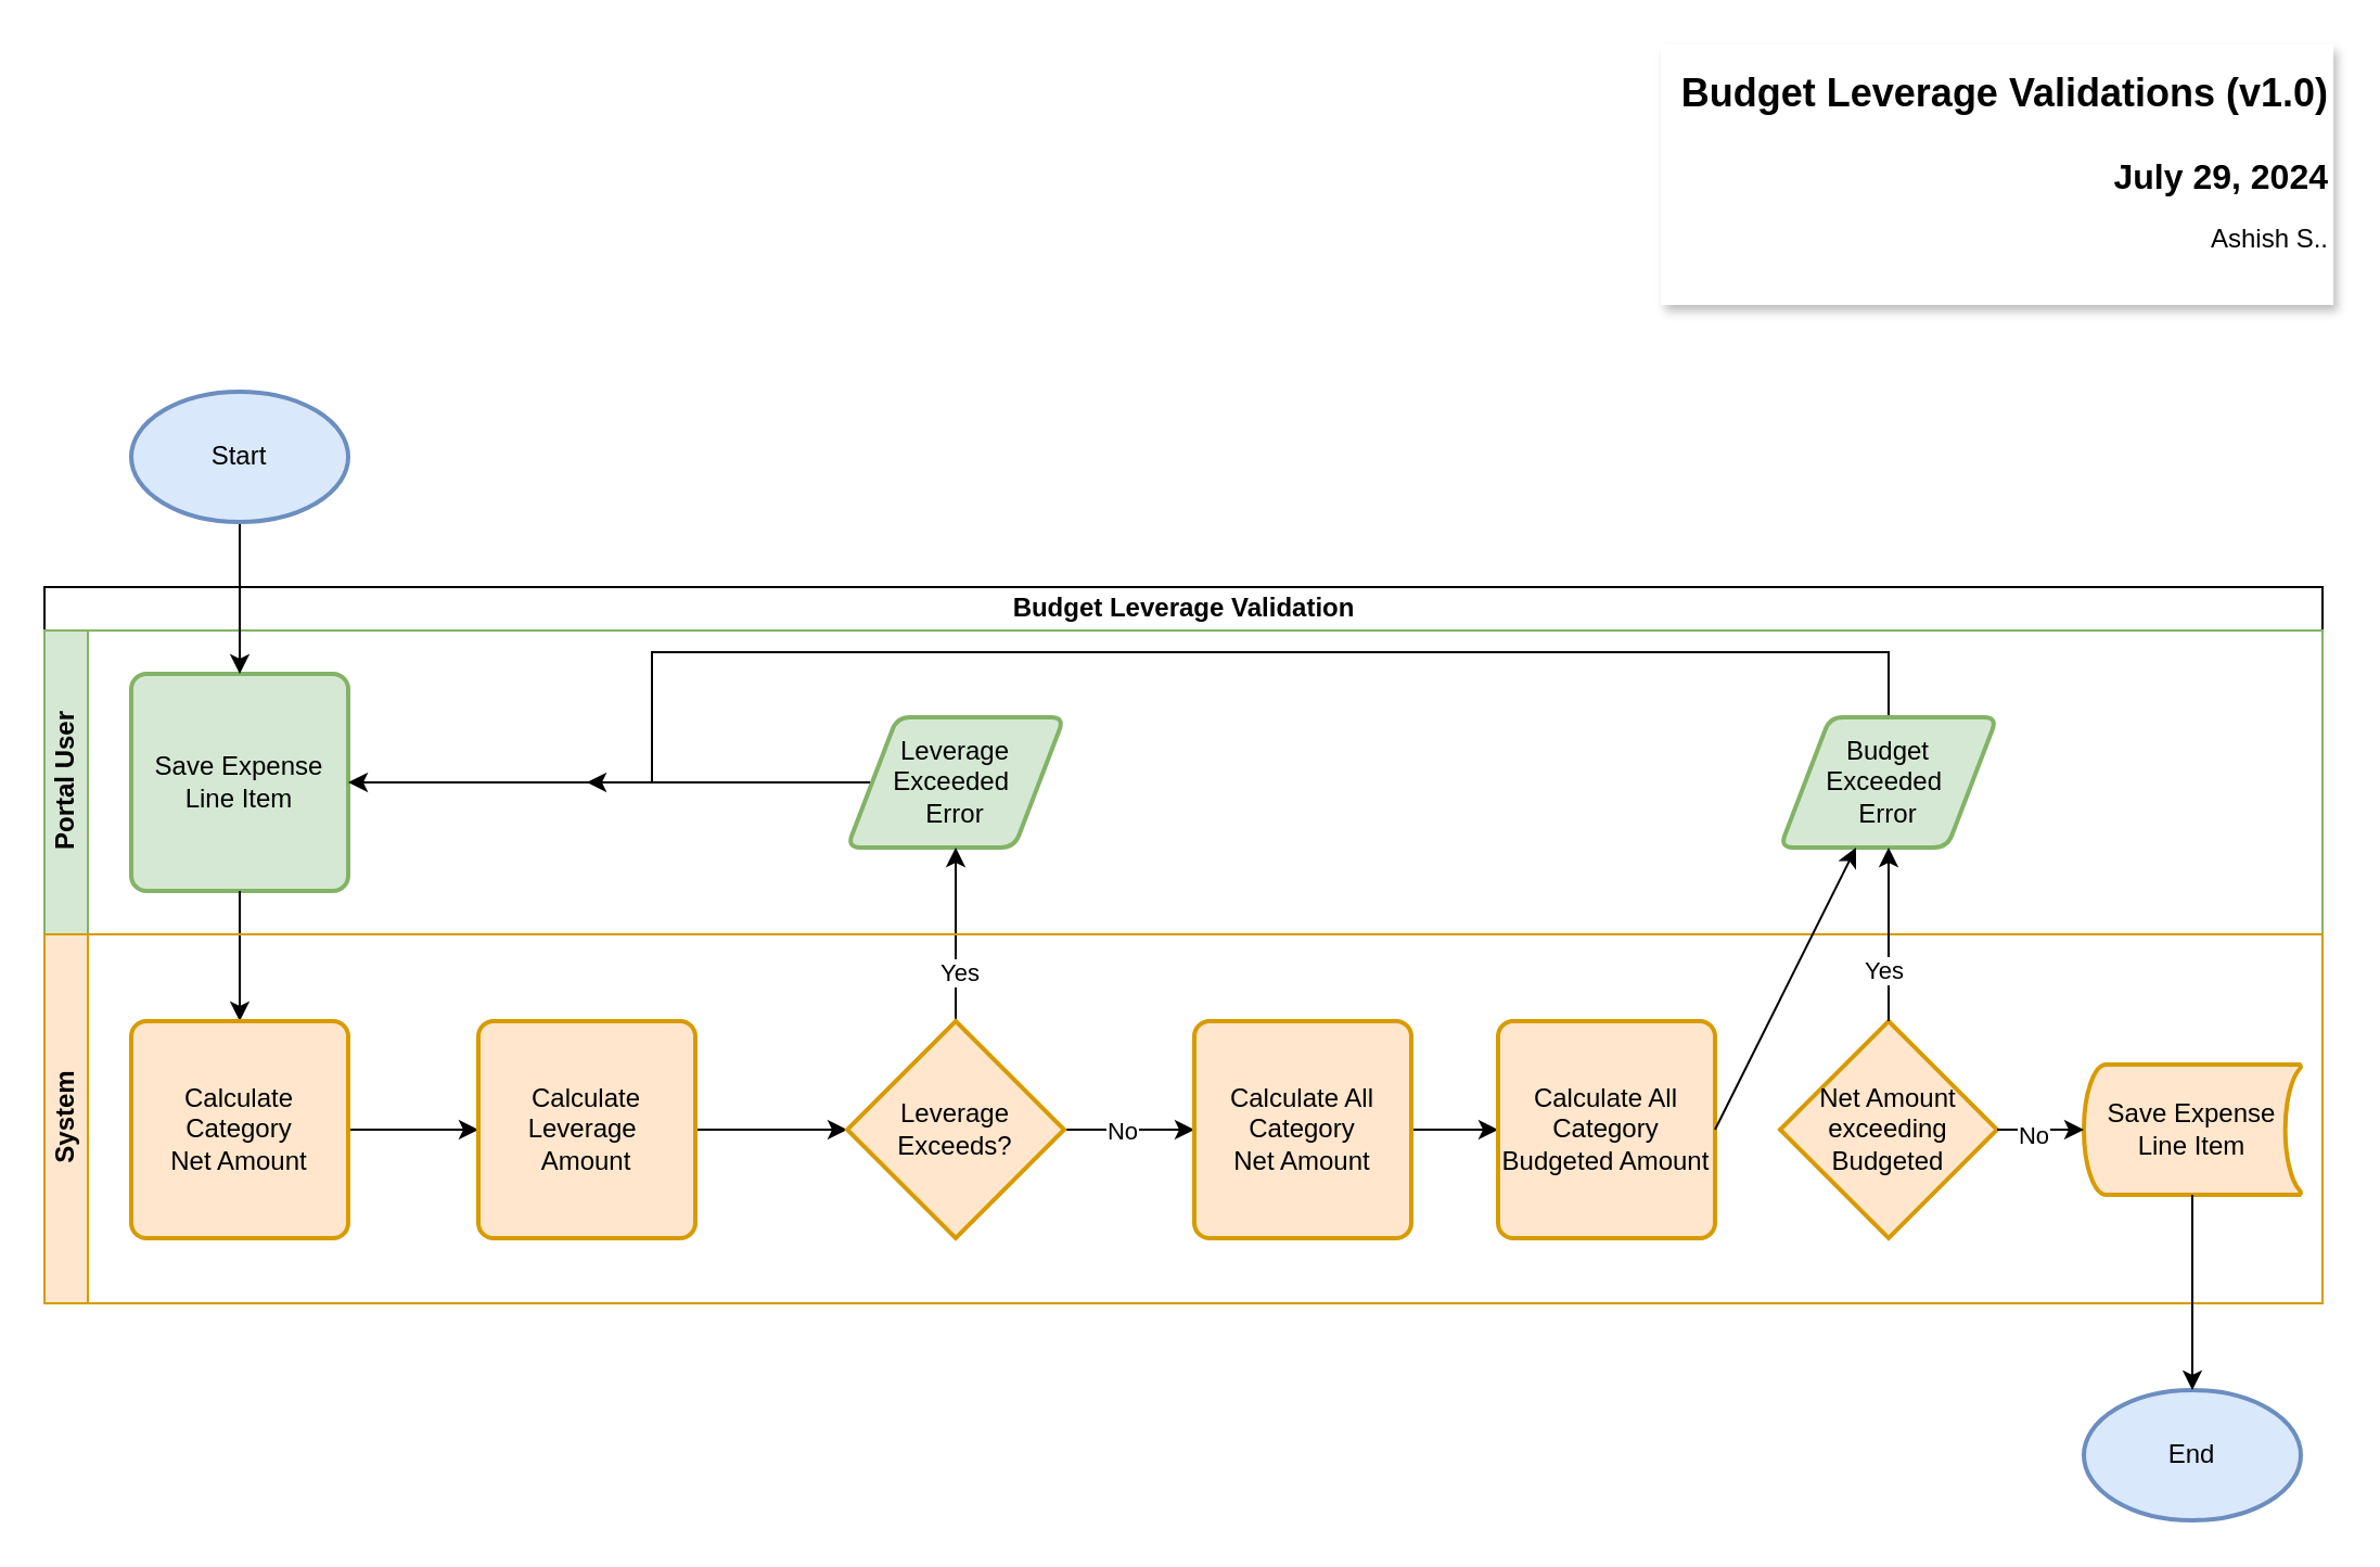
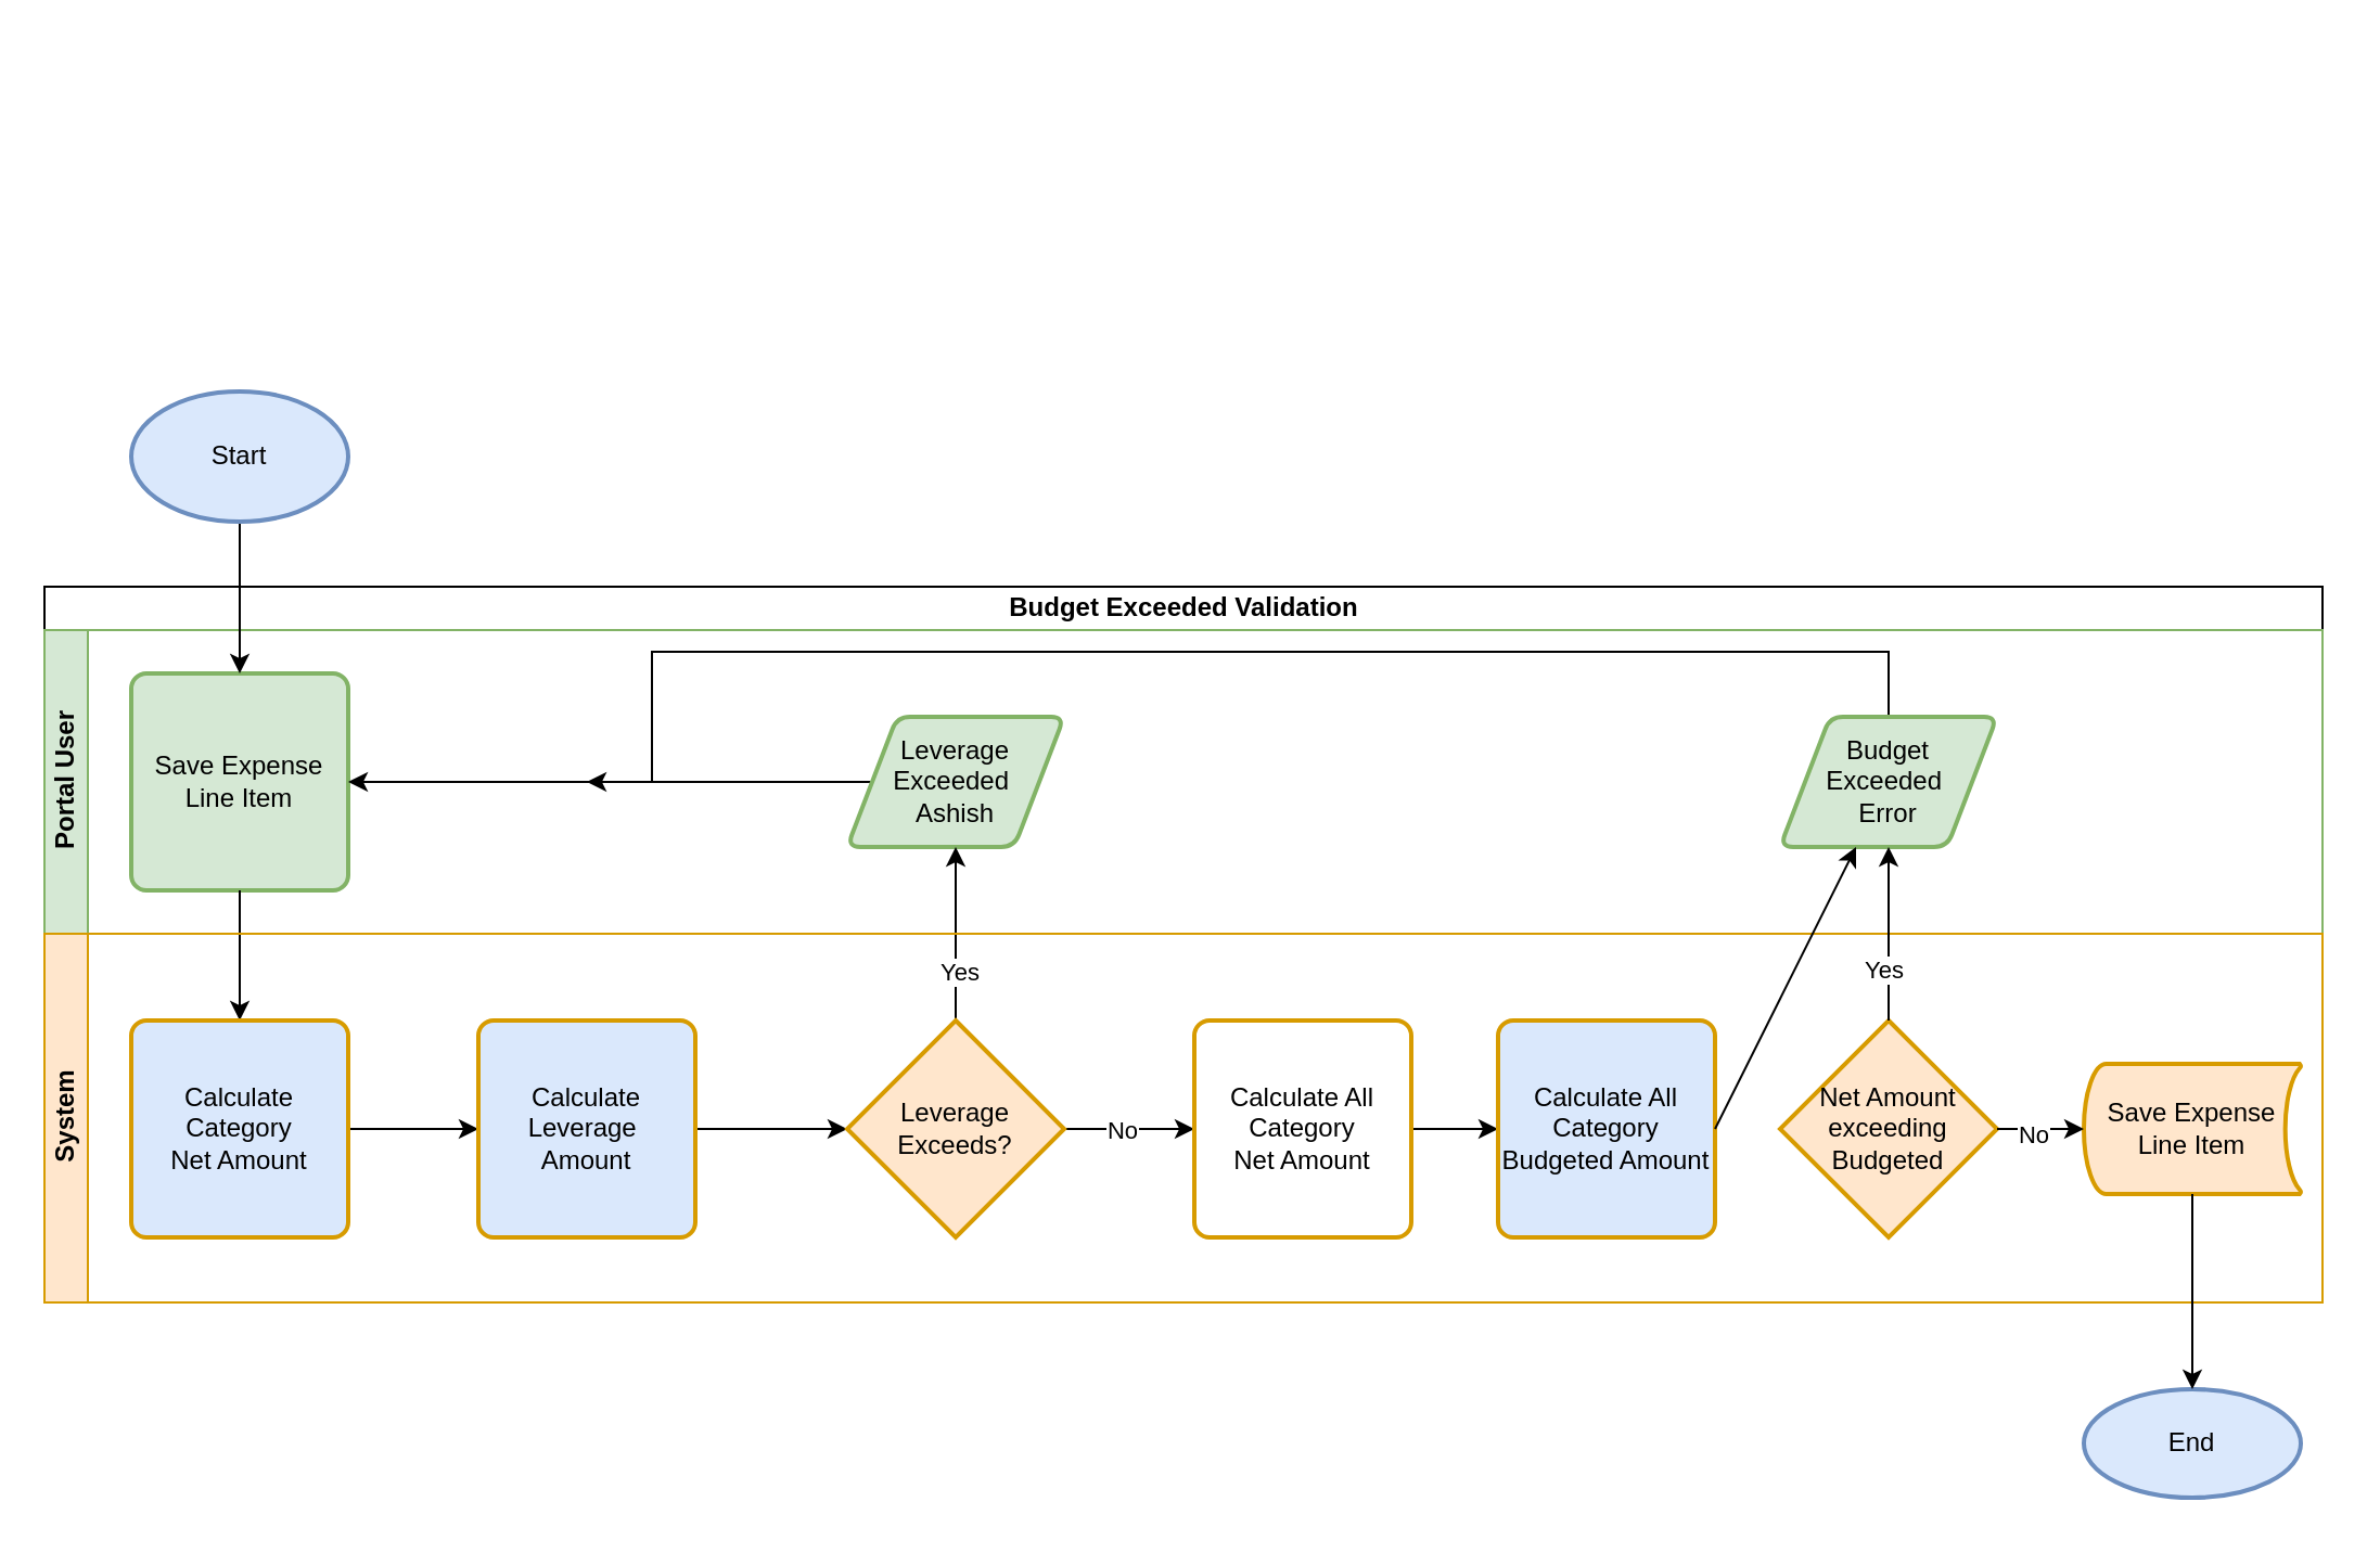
- <mxCell id="34" value="&lt;h1 style=&quot;margin-top: 0px;&quot;&gt;&lt;span style=&quot;&quot;&gt;&lt;b style=&quot;font-size: 18px; text-wrap: nowrap;&quot;&gt;Budget Leverage Validations (v1.0)&lt;/b&gt;&lt;br&gt;&lt;/span&gt;&lt;/h1&gt;&lt;p style=&quot;&quot;&gt;&lt;b style=&quot;text-wrap: nowrap; font-size: medium;&quot;&gt;July 29, 2024&lt;/b&gt;&lt;/p&gt;&lt;p style=&quot;&quot;&gt;&lt;span style=&quot;&quot;&gt;Ashish S..&lt;/span&gt;&lt;/p&gt;" style="text;html=1;whiteSpace=wrap;overflow=hidden;rounded=0;align=right;labelBackgroundColor=none;textShadow=0;labelBorderColor=none;fillColor=default;gradientColor=none;strokeColor=none;glass=0;shadow=1;" vertex="1" parent="1"><mxGeometry x="765" y="20" width="310" height="120" as="geometry" /></mxCell>
- <mxCell id="2" value="Budget Leverage Validation" style="swimlane;childLayout=stackLayout;resizeParent=1;resizeParentMax=0;horizontal=1;startSize=20;horizontalStack=0;html=1;" parent="1" vertex="1"><mxGeometry x="20" y="270" width="1050" height="330" as="geometry" /></mxCell>
+ <mxCell id="2" value="Budget Exceeded Validation" style="swimlane;childLayout=stackLayout;resizeParent=1;resizeParentMax=0;horizontal=1;startSize=20;horizontalStack=0;html=1;" parent="1" vertex="1"><mxGeometry x="20" y="270" width="1050" height="330" as="geometry" /></mxCell>
- <mxCell id="6" value="Leverage Exceeded&amp;nbsp;&lt;div&gt;Error&lt;/div&gt;" style="shape=parallelogram;html=1;strokeWidth=2;perimeter=parallelogramPerimeter;whiteSpace=wrap;rounded=1;arcSize=12;size=0.23;fillColor=#d5e8d4;strokeColor=#82b366;" parent="3" vertex="1"><mxGeometry x="370" y="40" width="100" height="60" as="geometry" /></mxCell>
+ <mxCell id="6" value="Leverage Exceeded&amp;nbsp;&lt;div&gt;Ashish&lt;/div&gt;" style="shape=parallelogram;html=1;strokeWidth=2;perimeter=parallelogramPerimeter;whiteSpace=wrap;rounded=1;arcSize=12;size=0.23;fillColor=#d5e8d4;strokeColor=#82b366;" parent="3" vertex="1"><mxGeometry x="370" y="40" width="100" height="60" as="geometry" /></mxCell>
- <mxCell id="14" value="Calculate Category&lt;div&gt;Net Amount&lt;/div&gt;" style="rounded=1;whiteSpace=wrap;html=1;absoluteArcSize=1;arcSize=14;strokeWidth=2;fillColor=#ffe6cc;strokeColor=#d79b00;" parent="12" vertex="1"><mxGeometry x="40" y="40" width="100" height="100" as="geometry" /></mxCell>
+ <mxCell id="14" value="Calculate Category&lt;div&gt;Net Amount&lt;/div&gt;" style="rounded=1;whiteSpace=wrap;html=1;absoluteArcSize=1;arcSize=14;strokeWidth=2;fillColor=#dae8fc;strokeColor=#d79b00;" parent="12" vertex="1"><mxGeometry x="40" y="40" width="100" height="100" as="geometry" /></mxCell>
- <mxCell id="16" value="Calculate Leverage&amp;nbsp;&lt;div&gt;Amount&lt;/div&gt;" style="rounded=1;whiteSpace=wrap;html=1;absoluteArcSize=1;arcSize=14;strokeWidth=2;fillColor=#ffe6cc;strokeColor=#d79b00;" parent="12" vertex="1"><mxGeometry x="200" y="40" width="100" height="100" as="geometry" /></mxCell>
+ <mxCell id="16" value="Calculate Leverage&amp;nbsp;&lt;div&gt;Amount&lt;/div&gt;" style="rounded=1;whiteSpace=wrap;html=1;absoluteArcSize=1;arcSize=14;strokeWidth=2;fillColor=#dae8fc;strokeColor=#d79b00;" parent="12" vertex="1"><mxGeometry x="200" y="40" width="100" height="100" as="geometry" /></mxCell>
- <mxCell id="21" value="Calculate All Category&lt;div&gt;Net Amount&lt;/div&gt;" style="rounded=1;whiteSpace=wrap;html=1;absoluteArcSize=1;arcSize=14;strokeWidth=2;fillColor=#ffe6cc;strokeColor=#d79b00;" parent="12" vertex="1"><mxGeometry x="530" y="40" width="100" height="100" as="geometry" /></mxCell>
+ <mxCell id="21" value="Calculate All Category&lt;div&gt;Net Amount&lt;/div&gt;" style="rounded=1;whiteSpace=wrap;html=1;absoluteArcSize=1;arcSize=14;strokeWidth=2;fillColor=#ffffff;strokeColor=#d79b00;" parent="12" vertex="1"><mxGeometry x="530" y="40" width="100" height="100" as="geometry" /></mxCell>
- <mxCell id="22" value="Calculate All Category&lt;div&gt;Budgeted Amount&lt;/div&gt;" style="rounded=1;whiteSpace=wrap;html=1;absoluteArcSize=1;arcSize=14;strokeWidth=2;fillColor=#ffe6cc;strokeColor=#d79b00;" parent="12" vertex="1"><mxGeometry x="670" y="40" width="100" height="100" as="geometry" /></mxCell>
+ <mxCell id="22" value="Calculate All Category&lt;div&gt;Budgeted Amount&lt;/div&gt;" style="rounded=1;whiteSpace=wrap;html=1;absoluteArcSize=1;arcSize=14;strokeWidth=2;fillColor=#dae8fc;strokeColor=#d79b00;" parent="12" vertex="1"><mxGeometry x="670" y="40" width="100" height="100" as="geometry" /></mxCell>
- <mxCell id="32" value="End" style="strokeWidth=2;html=1;shape=mxgraph.flowchart.start_1;whiteSpace=wrap;fillColor=#dae8fc;strokeColor=#6c8ebf;" parent="1" vertex="1"><mxGeometry x="960" y="640" width="100" height="60" as="geometry" /></mxCell>
+ <mxCell id="32" value="End" style="strokeWidth=2;html=1;shape=mxgraph.flowchart.start_1;whiteSpace=wrap;fillColor=#dae8fc;strokeColor=#6c8ebf;" parent="1" vertex="1"><mxGeometry x="960" y="640" width="100" height="50" as="geometry" /></mxCell>
